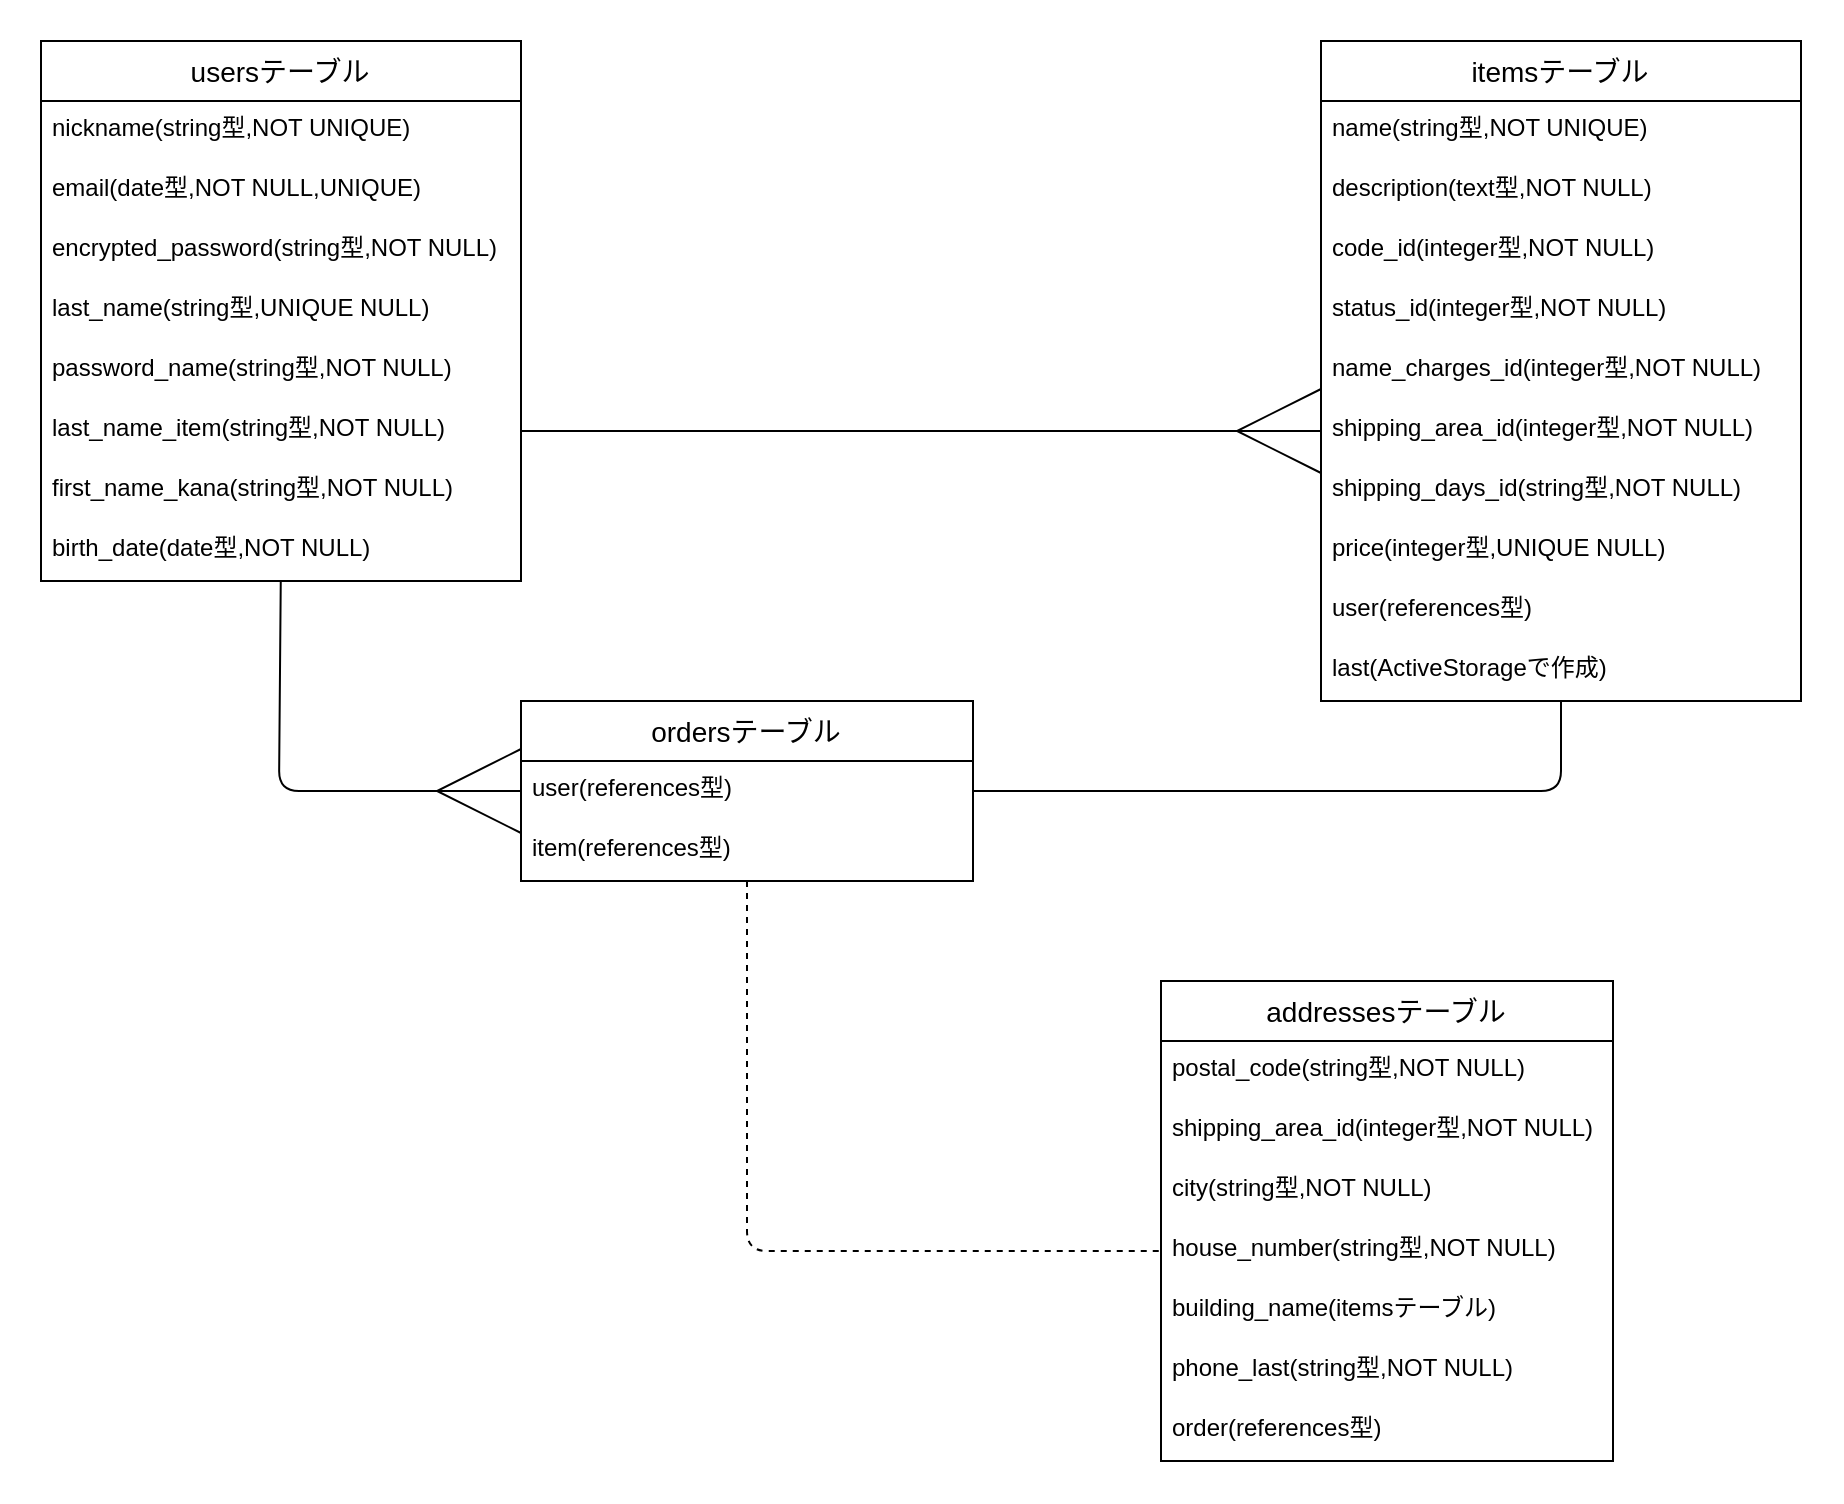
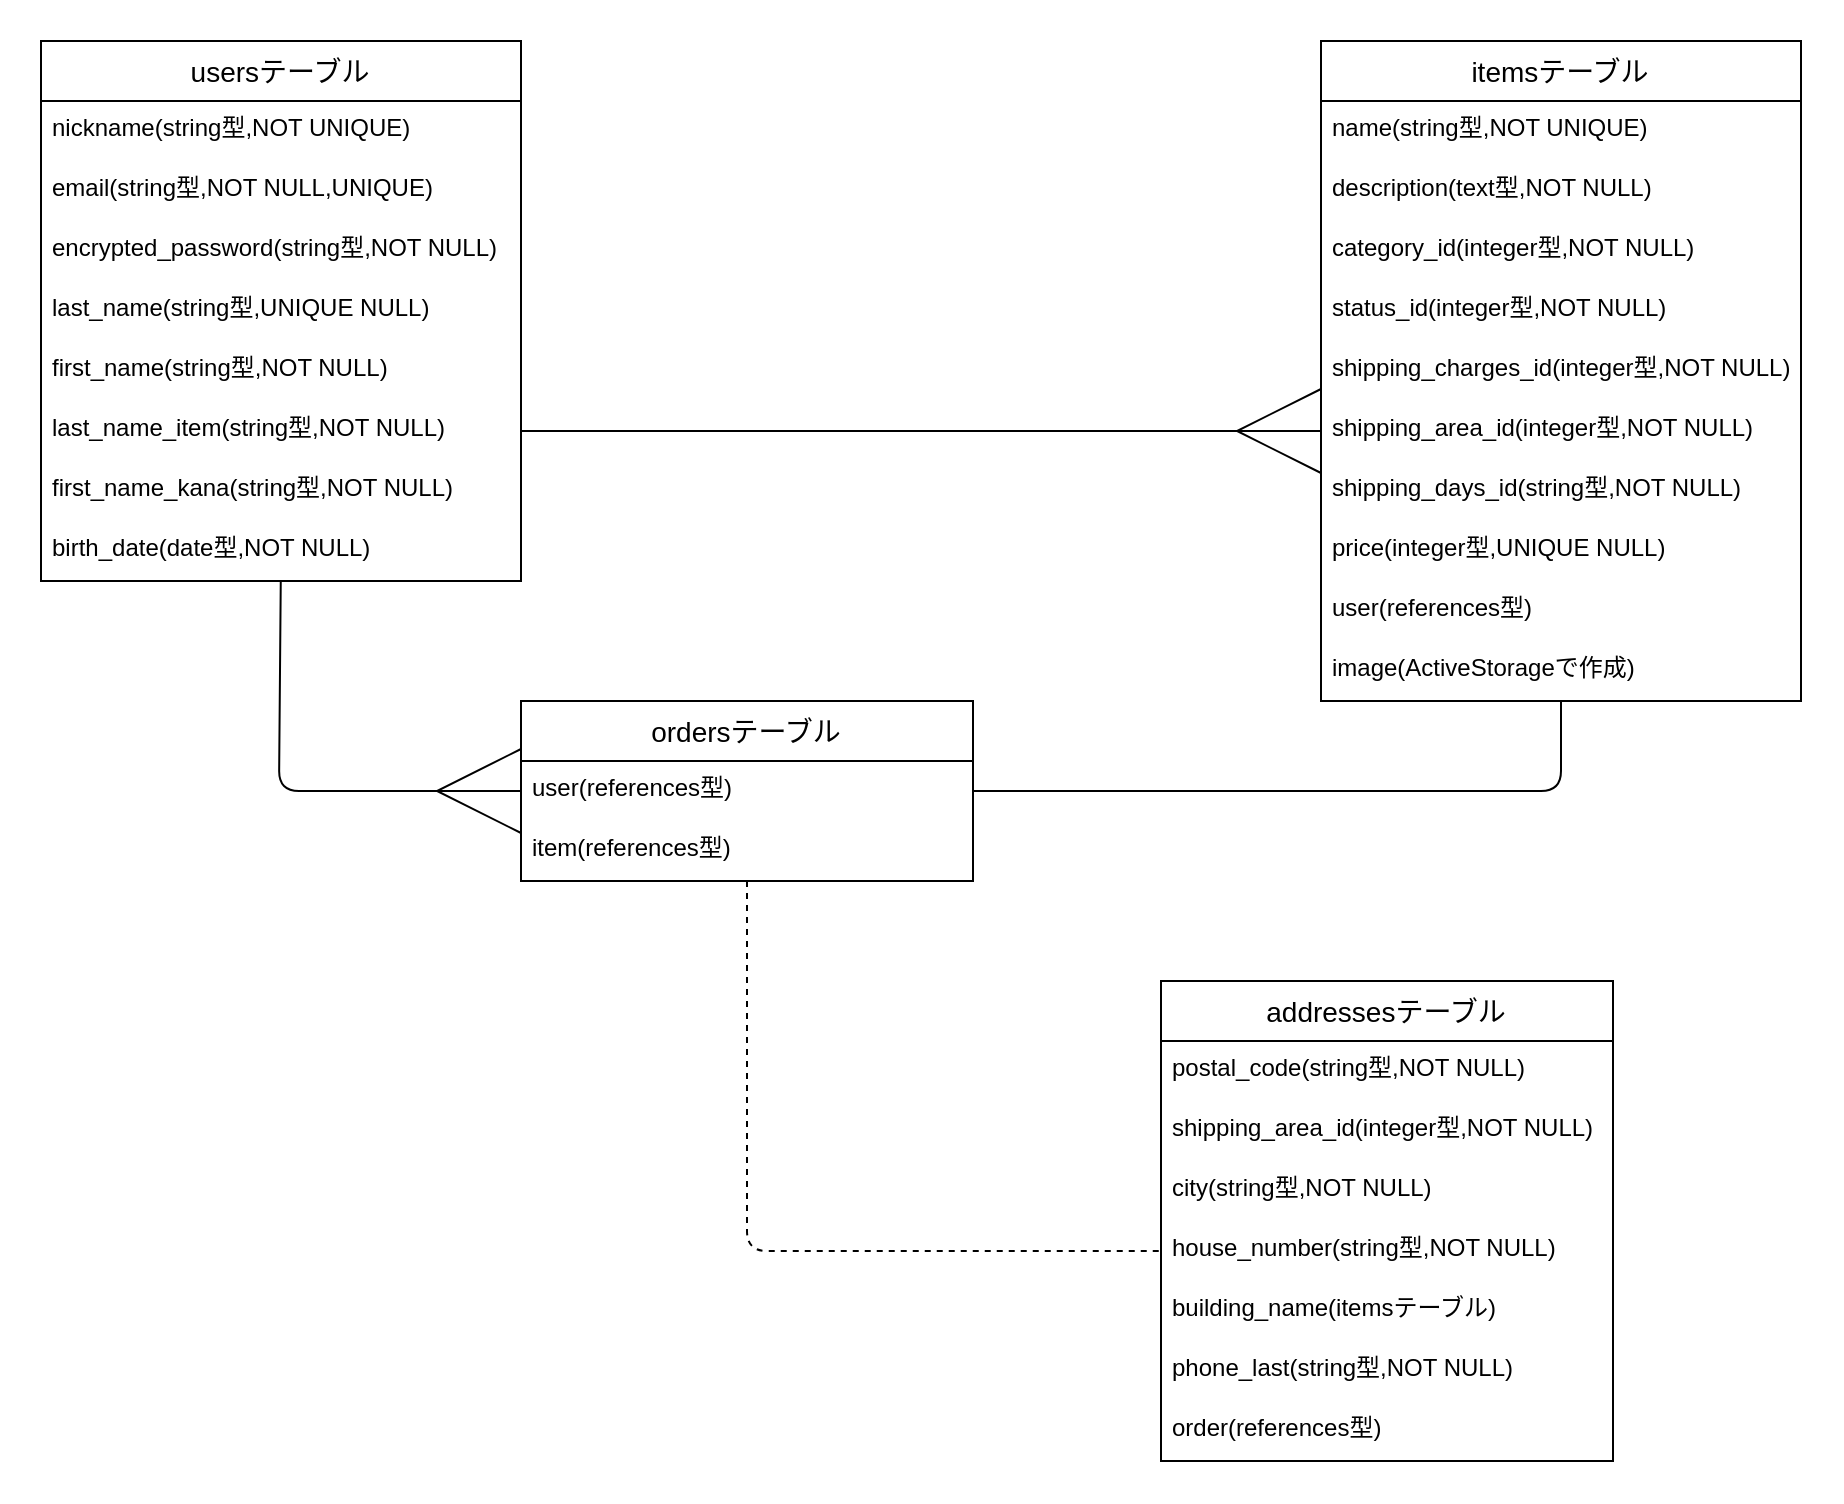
- <mxCell id="4" value="email(date型,NOT NULL,UNIQUE)" style="text;strokeColor=none;fillColor=none;spacingLeft=4;spacingRight=4;overflow=hidden;rotatable=0;points=[[0,0.5],[1,0.5]];portConstraint=eastwest;fontSize=12;" parent="2" vertex="1"><mxGeometry y="60" width="240" height="30" as="geometry" /></mxCell>
+ <mxCell id="4" value="email(string型,NOT NULL,UNIQUE)" style="text;strokeColor=none;fillColor=none;spacingLeft=4;spacingRight=4;overflow=hidden;rotatable=0;points=[[0,0.5],[1,0.5]];portConstraint=eastwest;fontSize=12;" parent="2" vertex="1"><mxGeometry y="60" width="240" height="30" as="geometry" /></mxCell>
- <mxCell id="14" value="code_id(integer型,NOT NULL)" style="text;strokeColor=none;fillColor=none;spacingLeft=4;spacingRight=4;overflow=hidden;rotatable=0;points=[[0,0.5],[1,0.5]];portConstraint=eastwest;fontSize=12;" parent="11" vertex="1"><mxGeometry y="90" width="240" height="30" as="geometry" /></mxCell>
+ <mxCell id="14" value="category_id(integer型,NOT NULL)" style="text;strokeColor=none;fillColor=none;spacingLeft=4;spacingRight=4;overflow=hidden;rotatable=0;points=[[0,0.5],[1,0.5]];portConstraint=eastwest;fontSize=12;" parent="11" vertex="1"><mxGeometry y="90" width="240" height="30" as="geometry" /></mxCell>
- <mxCell id="7" value="password_name(string型,NOT NULL)" style="text;strokeColor=none;fillColor=none;spacingLeft=4;spacingRight=4;overflow=hidden;rotatable=0;points=[[0,0.5],[1,0.5]];portConstraint=eastwest;fontSize=12;" parent="2" vertex="1"><mxGeometry y="150" width="240" height="30" as="geometry" /></mxCell>
+ <mxCell id="7" value="first_name(string型,NOT NULL)" style="text;strokeColor=none;fillColor=none;spacingLeft=4;spacingRight=4;overflow=hidden;rotatable=0;points=[[0,0.5],[1,0.5]];portConstraint=eastwest;fontSize=12;" parent="2" vertex="1"><mxGeometry y="150" width="240" height="30" as="geometry" /></mxCell>
- <mxCell id="16" value="name_charges_id(integer型,NOT NULL)" style="text;strokeColor=none;fillColor=none;spacingLeft=4;spacingRight=4;overflow=hidden;rotatable=0;points=[[0,0.5],[1,0.5]];portConstraint=eastwest;fontSize=12;" parent="11" vertex="1"><mxGeometry y="150" width="240" height="30" as="geometry" /></mxCell>
+ <mxCell id="16" value="shipping_charges_id(integer型,NOT NULL)" style="text;strokeColor=none;fillColor=none;spacingLeft=4;spacingRight=4;overflow=hidden;rotatable=0;points=[[0,0.5],[1,0.5]];portConstraint=eastwest;fontSize=12;" parent="11" vertex="1"><mxGeometry y="150" width="240" height="30" as="geometry" /></mxCell>
- <mxCell id="21" value="last(ActiveStorageで作成)" style="text;strokeColor=none;fillColor=none;spacingLeft=4;spacingRight=4;overflow=hidden;rotatable=0;points=[[0,0.5],[1,0.5]];portConstraint=eastwest;fontSize=12;" parent="11" vertex="1"><mxGeometry y="300" width="240" height="30" as="geometry" /></mxCell>
+ <mxCell id="21" value="image(ActiveStorageで作成)" style="text;strokeColor=none;fillColor=none;spacingLeft=4;spacingRight=4;overflow=hidden;rotatable=0;points=[[0,0.5],[1,0.5]];portConstraint=eastwest;fontSize=12;" parent="11" vertex="1"><mxGeometry y="300" width="240" height="30" as="geometry" /></mxCell>
